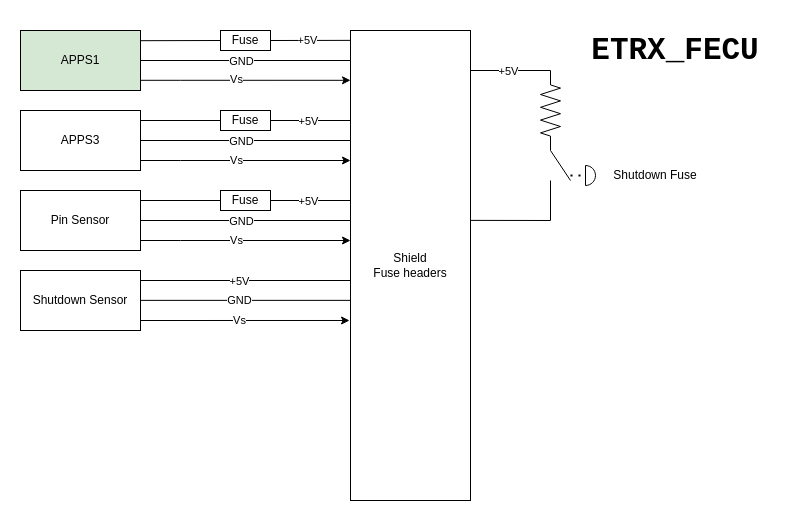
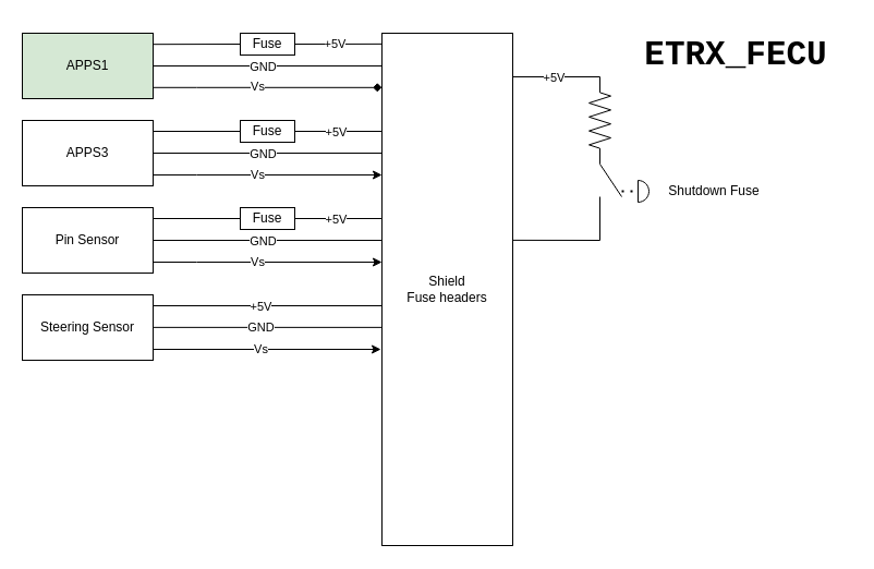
- <mxCell id="2" value="" style="edgeStyle=orthogonalEdgeStyle;rounded=0;orthogonalLoop=1;jettySize=auto;html=1;entryX=0;entryY=0.106;entryDx=0;entryDy=0;entryPerimeter=0;" edge="1" parent="1" source="4" target="10"><mxGeometry relative="1" as="geometry"><mxPoint x="240" y="80" as="targetPoint" /><Array as="points"><mxPoint x="180" y="80" /></Array></mxGeometry></mxCell>
+ <mxCell id="2" value="" style="edgeStyle=orthogonalEdgeStyle;rounded=0;orthogonalLoop=1;jettySize=auto;html=1;entryX=0;entryY=0.106;entryDx=0;entryDy=0;entryPerimeter=0;endArrow=diamond;" edge="1" parent="1" source="4" target="10"><mxGeometry relative="1" as="geometry"><mxPoint x="240" y="80" as="targetPoint" /><Array as="points"><mxPoint x="180" y="80" /></Array></mxGeometry></mxCell>
- <mxCell id="7" value="Shutdown Sensor" style="rounded=0;whiteSpace=wrap;html=1;" vertex="1" parent="1"><mxGeometry x="20" y="270" width="120" height="60" as="geometry" /></mxCell>
+ <mxCell id="7" value="Steering Sensor" style="rounded=0;whiteSpace=wrap;html=1;" vertex="1" parent="1"><mxGeometry x="20" y="270" width="120" height="60" as="geometry" /></mxCell>
